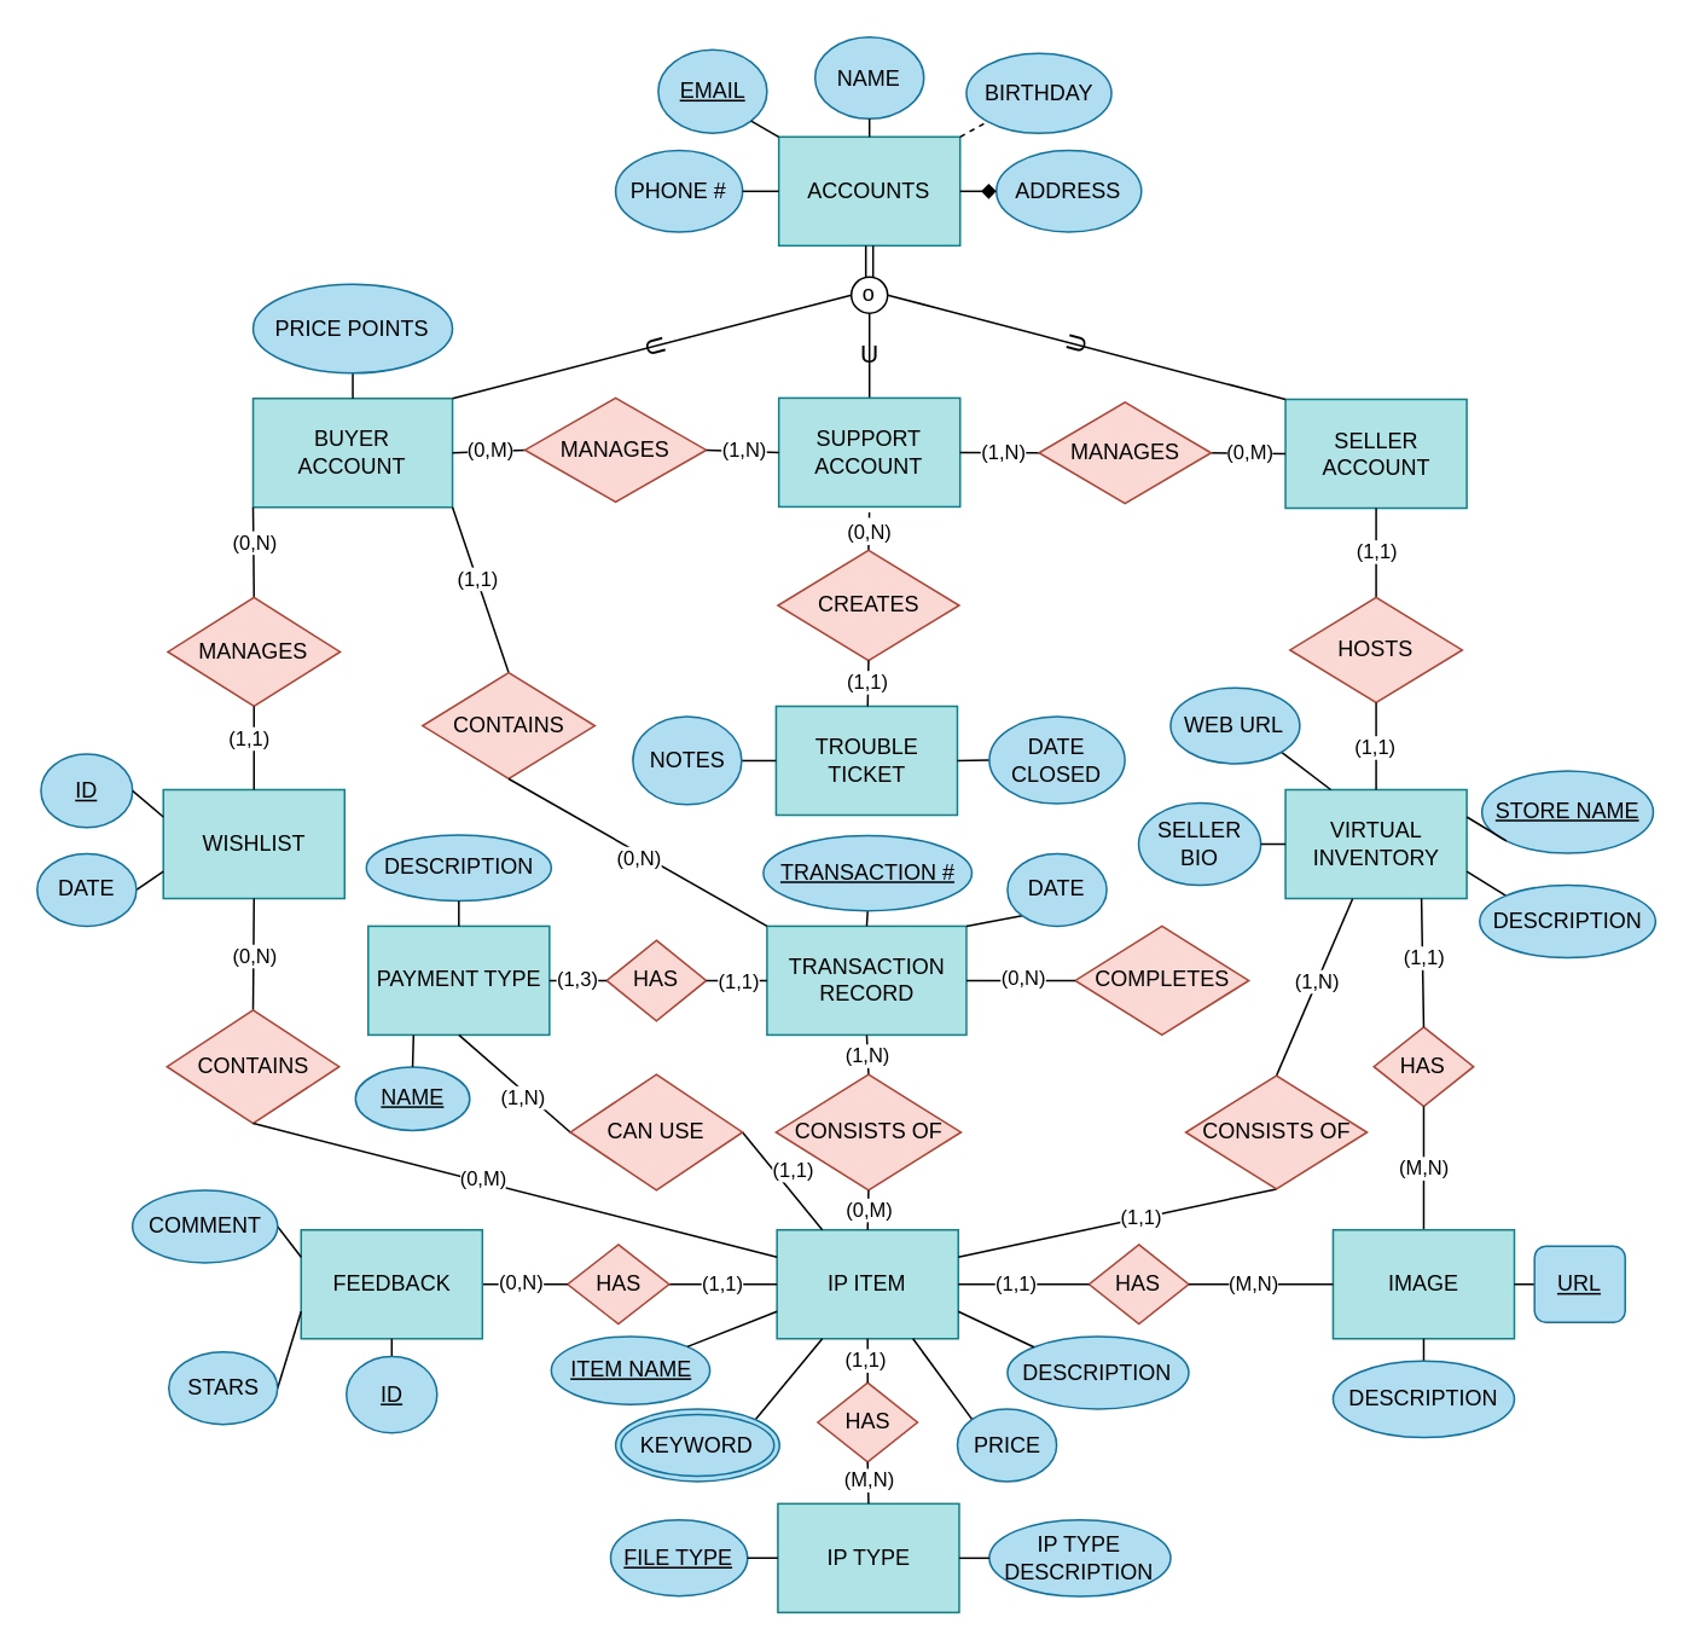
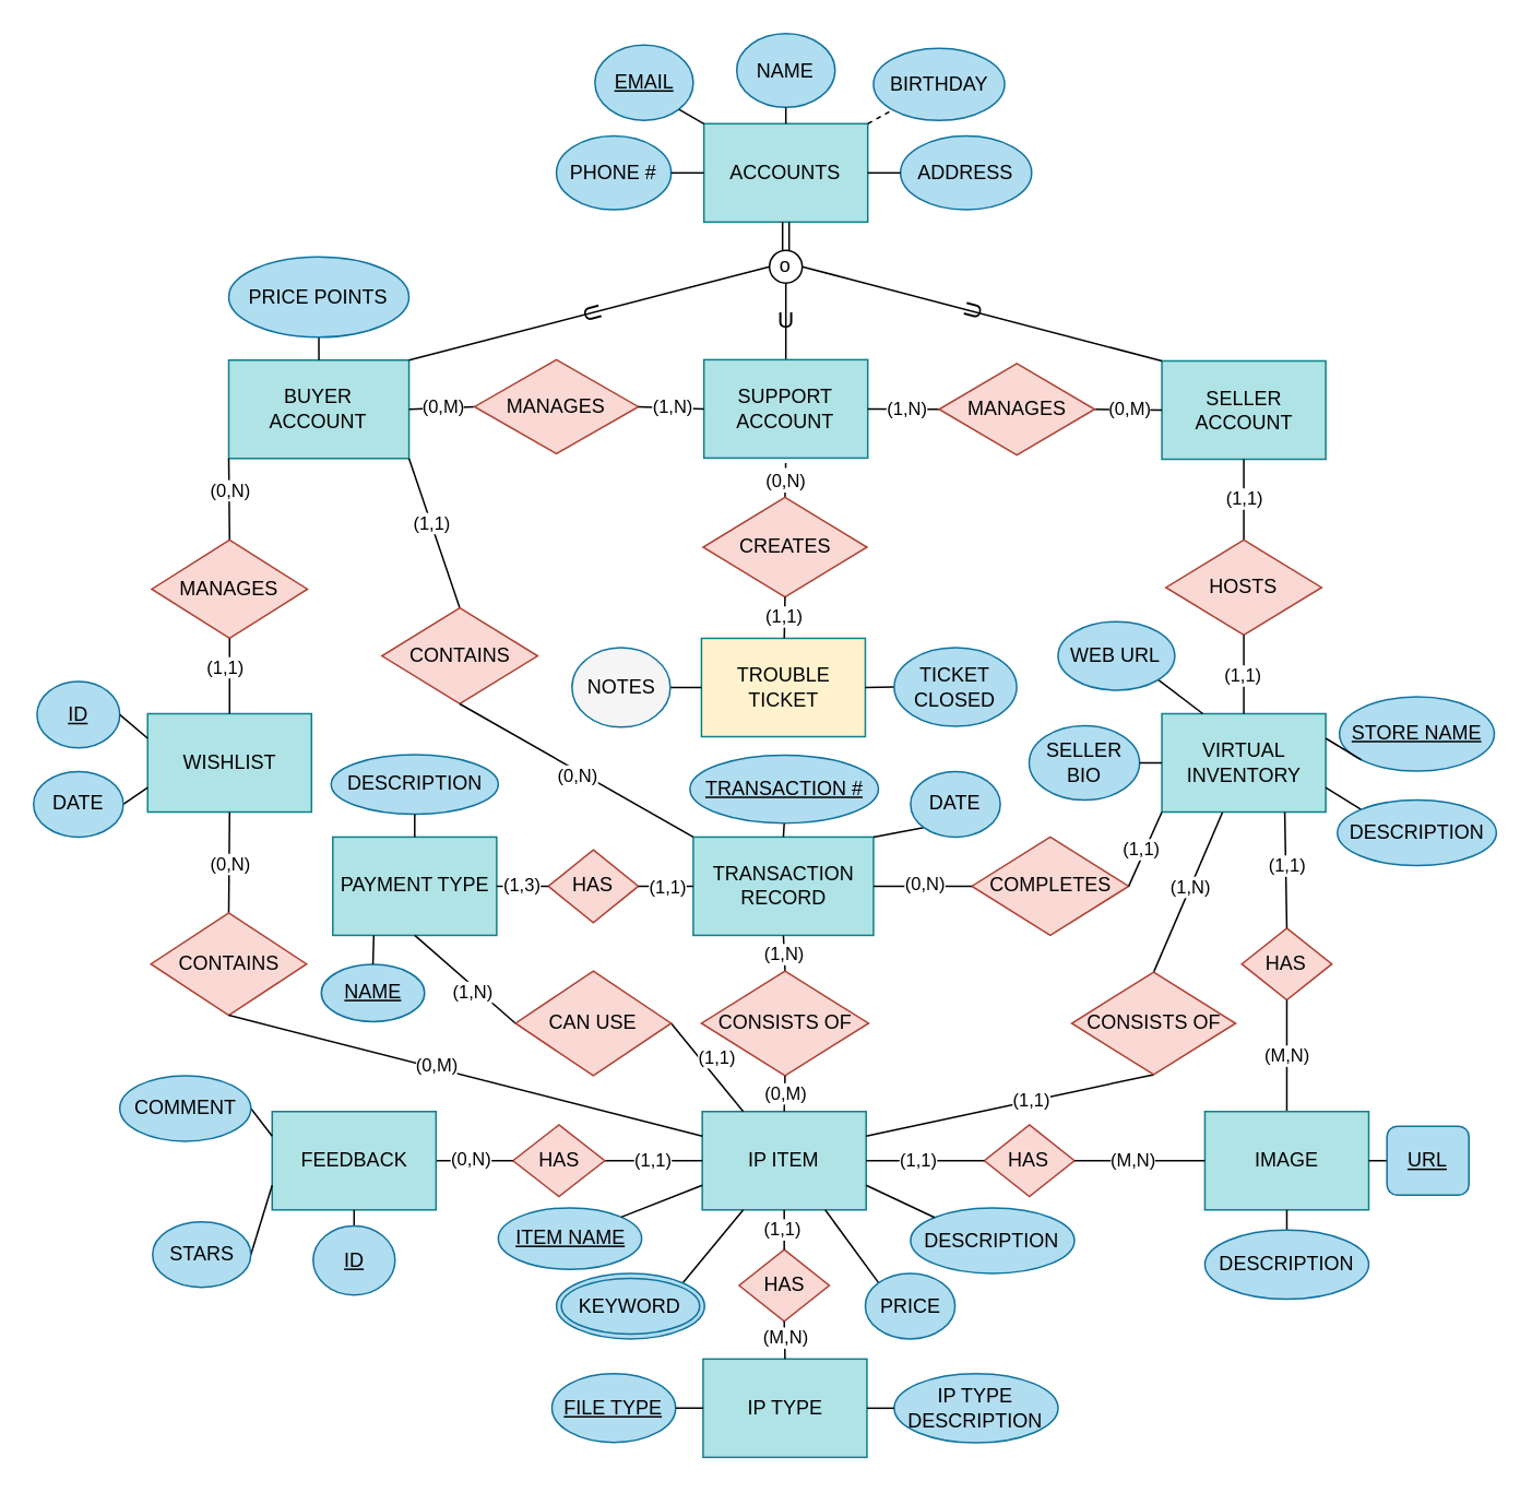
- <mxCell id="22" value="" style="endArrow=diamond;html=1;exitX=1;exitY=0.5;exitDx=0;exitDy=0;entryX=0;entryY=0.5;entryDx=0;entryDy=0;" parent="1" source="3" target="15" edge="1"><mxGeometry width="50" height="50" relative="1" as="geometry"><mxPoint x="689.12" y="200" as="sourcePoint" /><mxPoint x="739.12" y="150" as="targetPoint" /></mxGeometry></mxCell>
+ <mxCell id="22" value="" style="endArrow=none;html=1;exitX=1;exitY=0.5;exitDx=0;exitDy=0;entryX=0;entryY=0.5;entryDx=0;entryDy=0;" parent="1" source="3" target="15" edge="1"><mxGeometry width="50" height="50" relative="1" as="geometry"><mxPoint x="689.12" y="200" as="sourcePoint" /><mxPoint x="739.12" y="150" as="targetPoint" /></mxGeometry></mxCell>
- <mxCell id="76" value="NOTES" style="ellipse;whiteSpace=wrap;html=1;rounded=0;fillColor=#b1ddf0;strokeColor=#10739e;" parent="1" vertex="1"><mxGeometry x="348.62" y="394.75" width="60" height="48.5" as="geometry" /></mxCell>
+ <mxCell id="76" value="NOTES" style="ellipse;whiteSpace=wrap;html=1;rounded=0;fillColor=#f5f5f5;strokeColor=#10739e;" parent="1" vertex="1"><mxGeometry x="348.62" y="394.75" width="60" height="48.5" as="geometry" /></mxCell>
- <mxCell id="52" value="TROUBLE TICKET" style="rounded=0;whiteSpace=wrap;html=1;fillColor=#b0e3e6;strokeColor=#0e8088;" parent="1" vertex="1"><mxGeometry x="427.62" y="389" width="100" height="60" as="geometry" /></mxCell>
+ <mxCell id="52" value="TROUBLE TICKET" style="rounded=0;whiteSpace=wrap;html=1;fillColor=#fff2cc;strokeColor=#0e8088;" parent="1" vertex="1"><mxGeometry x="427.62" y="389" width="100" height="60" as="geometry" /></mxCell>
- <mxCell id="77" value="DATE CLOSED" style="ellipse;whiteSpace=wrap;html=1;rounded=0;fillColor=#b1ddf0;strokeColor=#10739e;" parent="1" vertex="1"><mxGeometry x="545.25" y="394.75" width="74.75" height="48" as="geometry" /></mxCell>
+ <mxCell id="77" value="TICKET CLOSED" style="ellipse;whiteSpace=wrap;html=1;rounded=0;fillColor=#b1ddf0;strokeColor=#10739e;" parent="1" vertex="1"><mxGeometry x="545.25" y="394.75" width="74.75" height="48" as="geometry" /></mxCell>
+ <mxCell id="128" value="" style="endArrow=none;html=1;exitX=1;exitY=0.5;exitDx=0;exitDy=0;entryX=0;entryY=1;entryDx=0;entryDy=0;" parent="1" source="127" target="2" edge="1"><mxGeometry width="50" height="50" relative="1" as="geometry"><mxPoint x="681.12" y="609.31" as="sourcePoint" /><mxPoint x="650.12" y="518.06" as="targetPoint" /></mxGeometry></mxCell>
+ <mxCell id="129" value="(1,1)" style="edgeLabel;html=1;align=center;verticalAlign=middle;resizable=0;points=[];" parent="128" vertex="1" connectable="0"><mxGeometry x="0.448" y="-2" relative="1" as="geometry"><mxPoint x="-9.01" y="9.11" as="offset" /></mxGeometry></mxCell>
